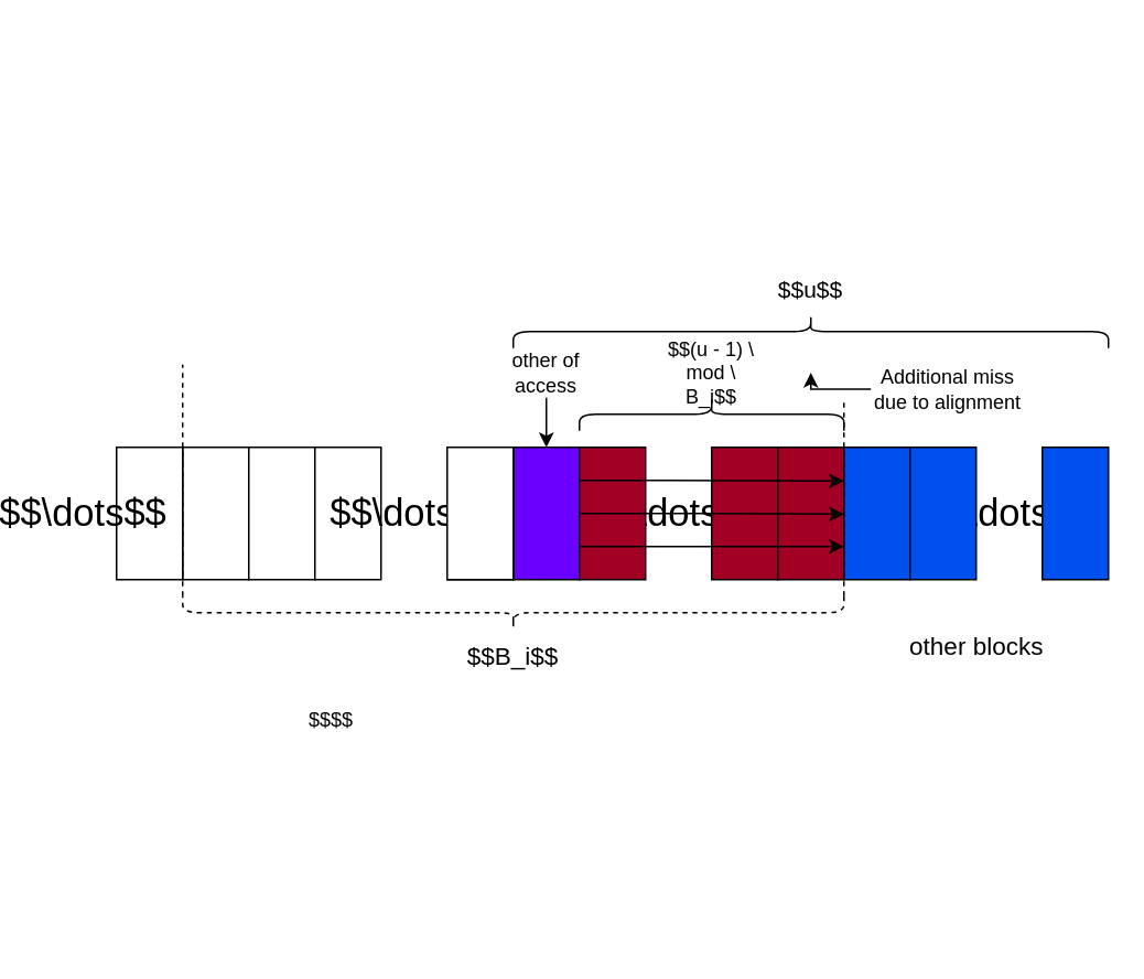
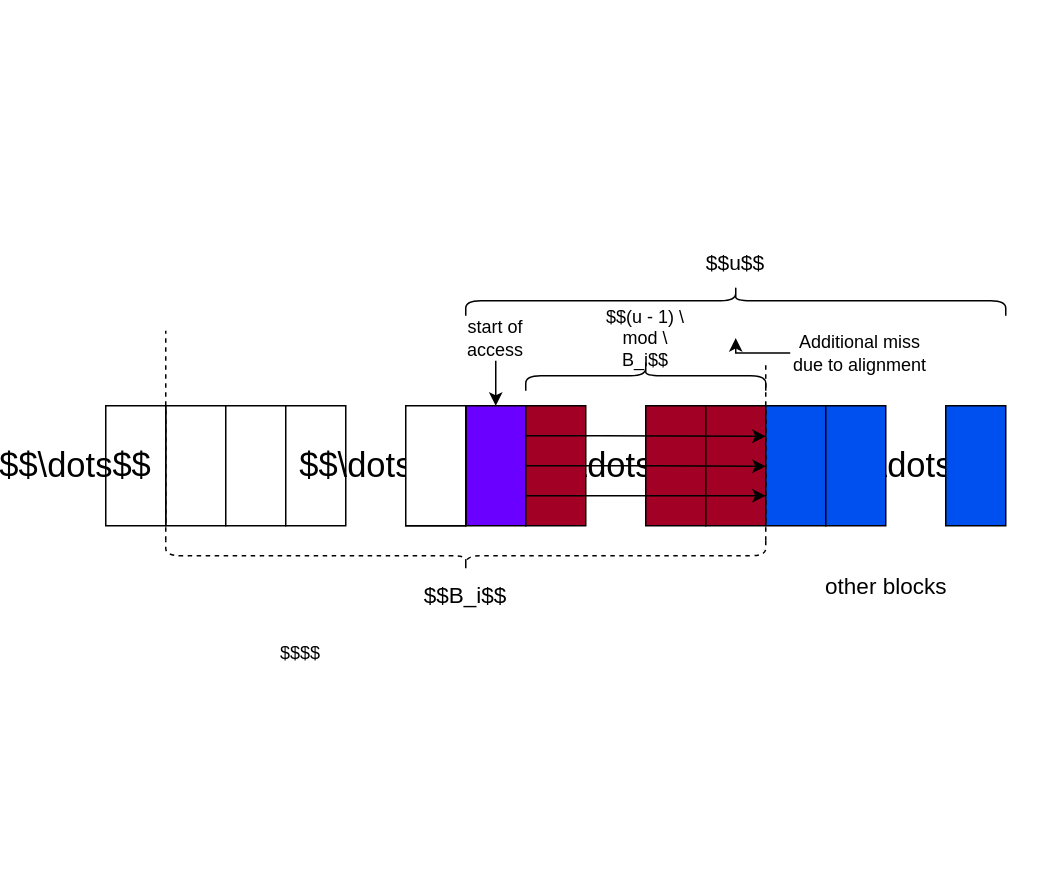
- <mxCell id="14" value="other of access" style="text;html=1;strokeColor=none;fillColor=none;align=center;verticalAlign=middle;whiteSpace=wrap;rounded=0;" vertex="1" parent="1"><mxGeometry x="300" y="210" width="60" height="30" as="geometry" /></mxCell>
+ <mxCell id="14" value="start of access" style="text;html=1;strokeColor=none;fillColor=none;align=center;verticalAlign=middle;whiteSpace=wrap;rounded=0;" vertex="1" parent="1"><mxGeometry x="300" y="210" width="60" height="30" as="geometry" /></mxCell>
